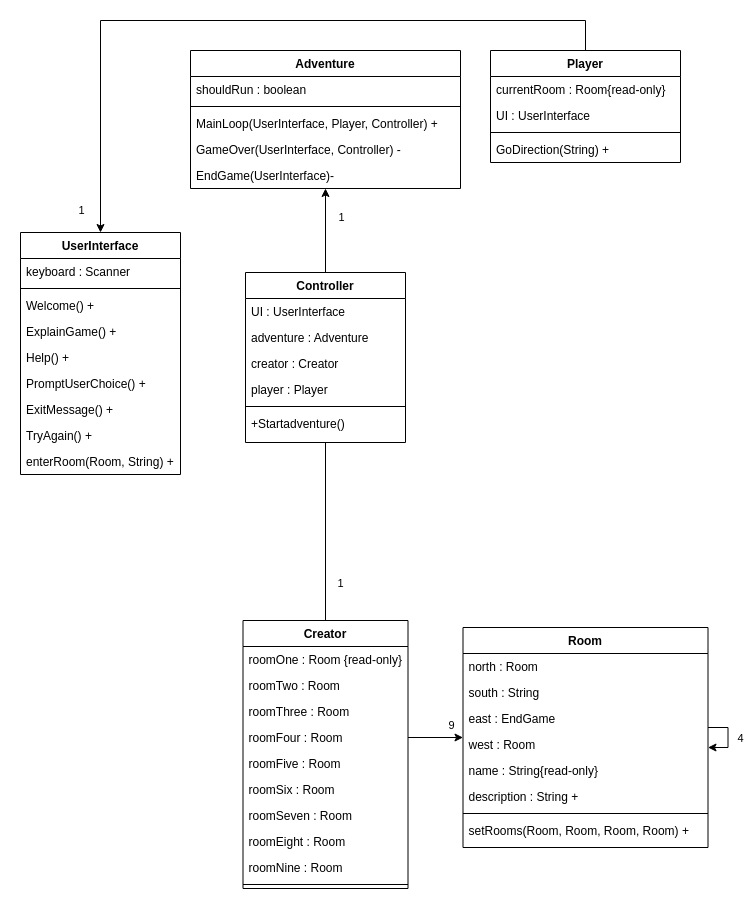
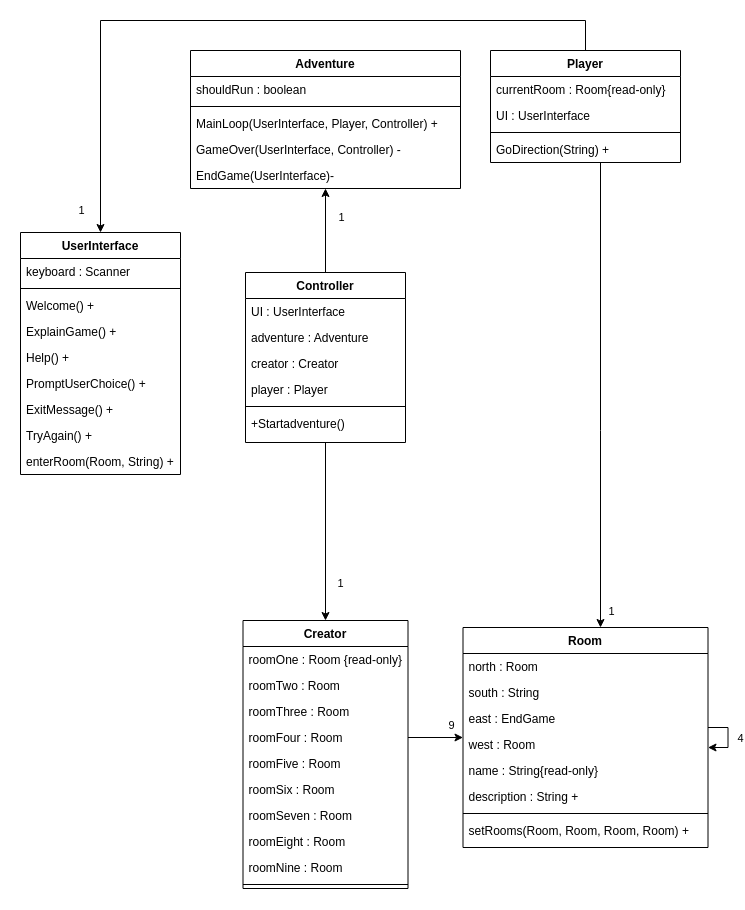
+ <mxCell id="20" style="edgeStyle=orthogonalEdgeStyle;rounded=0;orthogonalLoop=1;jettySize=auto;html=1;" parent="1" source="22" target="27" edge="1"><mxGeometry relative="1" as="geometry"><Array as="points"><mxPoint x="600" y="430" /><mxPoint x="600" y="430" /></Array></mxGeometry></mxCell>
+ <mxCell id="21" value="1" style="edgeLabel;html=1;align=center;verticalAlign=middle;resizable=0;points=[];" parent="20" vertex="1" connectable="0"><mxGeometry x="0.925" relative="1" as="geometry"><mxPoint x="10" as="offset" /></mxGeometry></mxCell>
- <mxCell id="10" value="1" style="edgeStyle=orthogonalEdgeStyle;rounded=0;orthogonalLoop=1;jettySize=auto;html=1;exitX=0.5;exitY=1;exitDx=0;exitDy=0;entryX=0.5;entryY=0;entryDx=0;entryDy=0;endArrow=none;" parent="1" source="11" target="36" edge="1"><mxGeometry x="0.583" y="15" relative="1" as="geometry"><mxPoint as="offset" /></mxGeometry></mxCell>
+ <mxCell id="10" value="1" style="edgeStyle=orthogonalEdgeStyle;rounded=0;orthogonalLoop=1;jettySize=auto;html=1;exitX=0.5;exitY=1;exitDx=0;exitDy=0;entryX=0.5;entryY=0;entryDx=0;entryDy=0;" parent="1" source="11" target="36" edge="1"><mxGeometry x="0.583" y="15" relative="1" as="geometry"><mxPoint as="offset" /></mxGeometry></mxCell>
